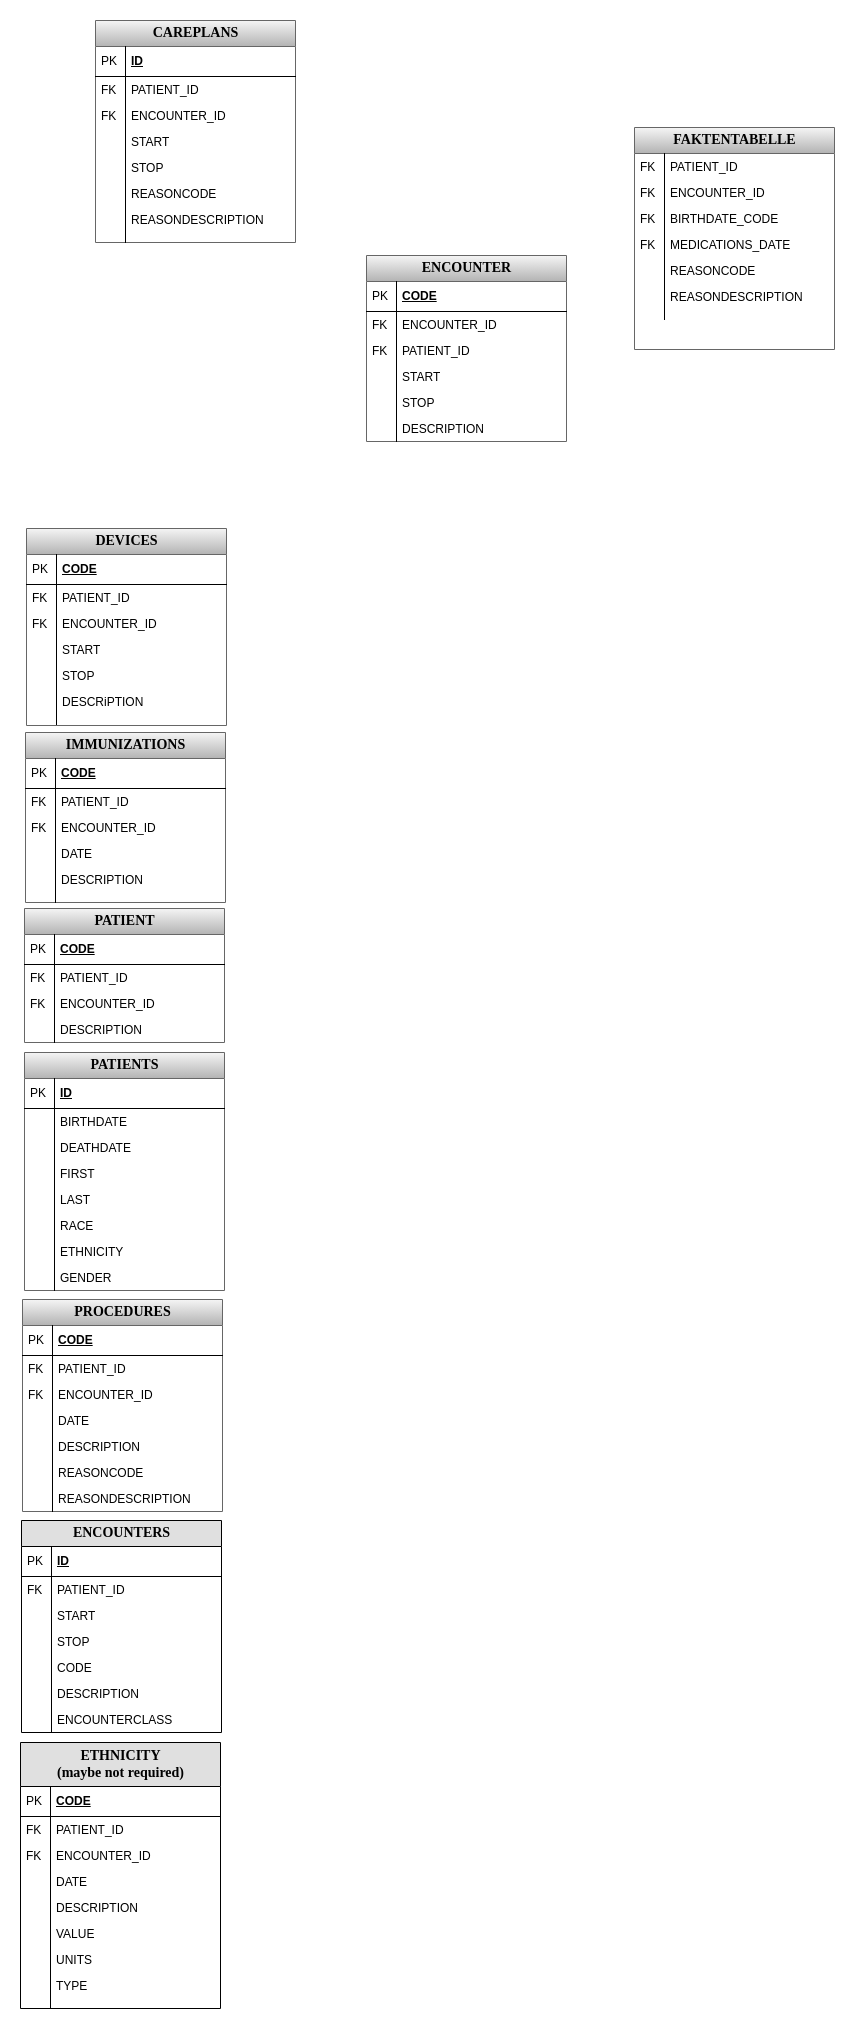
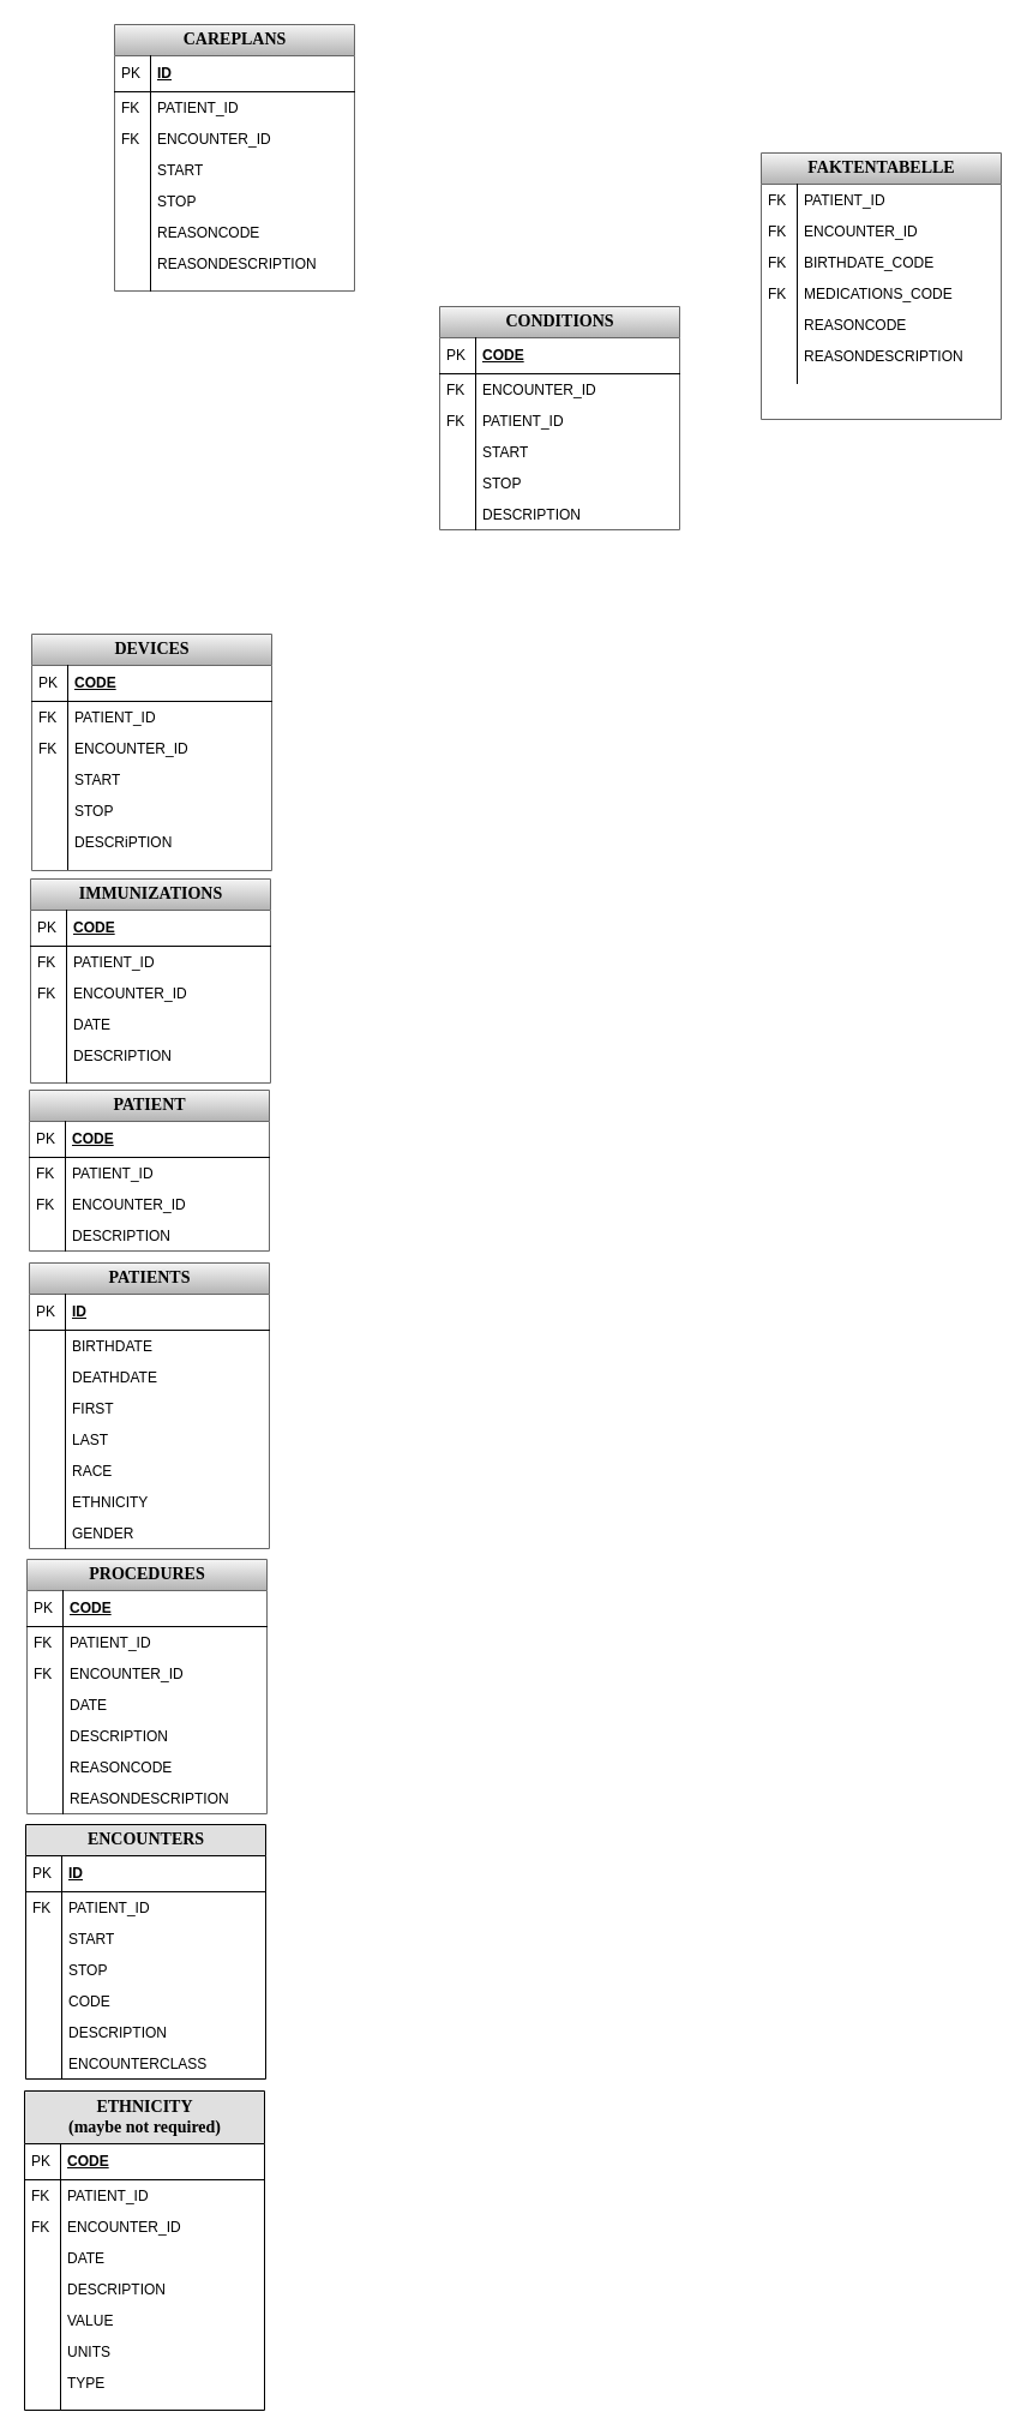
- <mxCell id="142" value="MEDICATIONS_DATE&amp;nbsp;" style="shape=partialRectangle;top=0;left=0;right=0;bottom=0;html=1;align=left;verticalAlign=top;fillColor=none;spacingLeft=34;spacingRight=4;whiteSpace=wrap;overflow=hidden;rotatable=0;points=[[0,0.5],[1,0.5]];portConstraint=eastwest;dropTarget=0;" vertex="1" parent="135"><mxGeometry y="104" width="200" height="26" as="geometry" /></mxCell>
+ <mxCell id="142" value="MEDICATIONS_CODE&amp;nbsp;" style="shape=partialRectangle;top=0;left=0;right=0;bottom=0;html=1;align=left;verticalAlign=top;fillColor=none;spacingLeft=34;spacingRight=4;whiteSpace=wrap;overflow=hidden;rotatable=0;points=[[0,0.5],[1,0.5]];portConstraint=eastwest;dropTarget=0;" vertex="1" parent="135"><mxGeometry y="104" width="200" height="26" as="geometry" /></mxCell>
- <mxCell id="34" value="&lt;b&gt;ENCOUNTER&lt;/b&gt;" style="swimlane;html=1;fontStyle=0;childLayout=stackLayout;horizontal=1;startSize=26;fillColor=#f5f5f5;horizontalStack=0;resizeParent=1;resizeLast=0;collapsible=1;marginBottom=0;swimlaneFillColor=#ffffff;align=center;rounded=0;shadow=0;comic=0;labelBackgroundColor=none;strokeWidth=1;fontFamily=Verdana;fontSize=14;swimlaneLine=1;gradientColor=#b3b3b3;strokeColor=#666666;" parent="1" vertex="1"><mxGeometry x="366" y="255" width="200" height="186" as="geometry" /></mxCell>
+ <mxCell id="34" value="&lt;b&gt;CONDITIONS&lt;/b&gt;" style="swimlane;html=1;fontStyle=0;childLayout=stackLayout;horizontal=1;startSize=26;fillColor=#f5f5f5;horizontalStack=0;resizeParent=1;resizeLast=0;collapsible=1;marginBottom=0;swimlaneFillColor=#ffffff;align=center;rounded=0;shadow=0;comic=0;labelBackgroundColor=none;strokeWidth=1;fontFamily=Verdana;fontSize=14;swimlaneLine=1;gradientColor=#b3b3b3;strokeColor=#666666;" parent="1" vertex="1"><mxGeometry x="366" y="255" width="200" height="186" as="geometry" /></mxCell>
